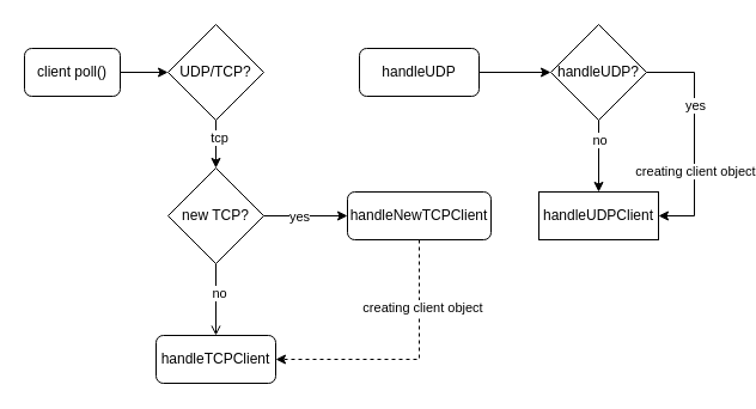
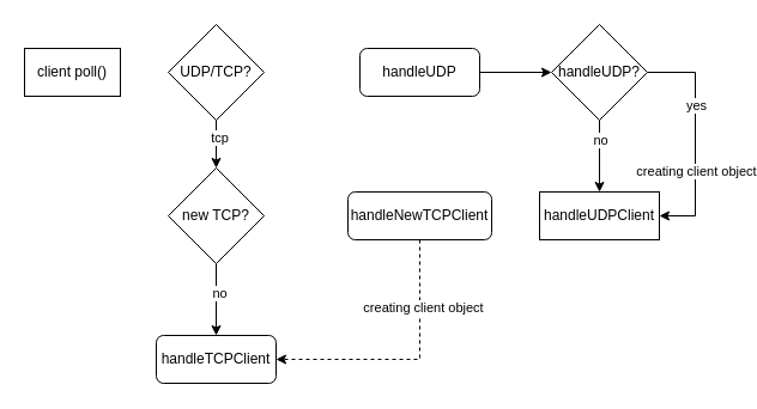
- <mxCell id="2" value="client poll()" style="rounded=1;whiteSpace=wrap;html=1;" vertex="1" parent="1"><mxGeometry x="20" y="40" width="80" height="40" as="geometry" /></mxCell>
+ <mxCell id="2" value="client poll()" style="whiteSpace=wrap;html=1;rounded=0;" vertex="1" parent="1"><mxGeometry x="20" y="40" width="80" height="40" as="geometry" /></mxCell>
- <mxCell id="4" value="" style="endArrow=classic;html=1;rounded=0;exitX=1;exitY=0.5;exitDx=0;exitDy=0;entryX=0;entryY=0.5;entryDx=0;entryDy=0;" edge="1" parent="1" source="2" target="3"><mxGeometry width="50" height="50" relative="1" as="geometry"><mxPoint x="370" y="280" as="sourcePoint" /><mxPoint x="420" y="230" as="targetPoint" /></mxGeometry></mxCell>
- <mxCell id="10" value="" style="endArrow=classic;html=1;rounded=0;exitX=1;exitY=0.5;exitDx=0;exitDy=0;entryX=0;entryY=0.5;entryDx=0;entryDy=0;" edge="1" parent="1" source="8" target="9"><mxGeometry width="50" height="50" relative="1" as="geometry"><mxPoint x="320" y="180" as="sourcePoint" /><mxPoint x="370" y="130" as="targetPoint" /></mxGeometry></mxCell>
- <mxCell id="11" value="yes" style="edgeLabel;html=1;align=center;verticalAlign=middle;resizable=0;points=[];" vertex="1" connectable="0" parent="10"><mxGeometry x="0.409" relative="1" as="geometry"><mxPoint x="-20" as="offset" /></mxGeometry></mxCell>
- <mxCell id="13" value="" style="endArrow=open;html=1;rounded=0;exitX=0.5;exitY=1;exitDx=0;exitDy=0;entryX=0.5;entryY=0;entryDx=0;entryDy=0;" edge="1" parent="1" source="8" target="12"><mxGeometry width="50" height="50" relative="1" as="geometry"><mxPoint x="320" y="250" as="sourcePoint" /><mxPoint x="370" y="200" as="targetPoint" /></mxGeometry></mxCell>
+ <mxCell id="13" value="" style="endArrow=classic;html=1;rounded=0;exitX=0.5;exitY=1;exitDx=0;exitDy=0;entryX=0.5;entryY=0;entryDx=0;entryDy=0;" edge="1" parent="1" source="8" target="12"><mxGeometry width="50" height="50" relative="1" as="geometry"><mxPoint x="320" y="250" as="sourcePoint" /><mxPoint x="370" y="200" as="targetPoint" /></mxGeometry></mxCell>
